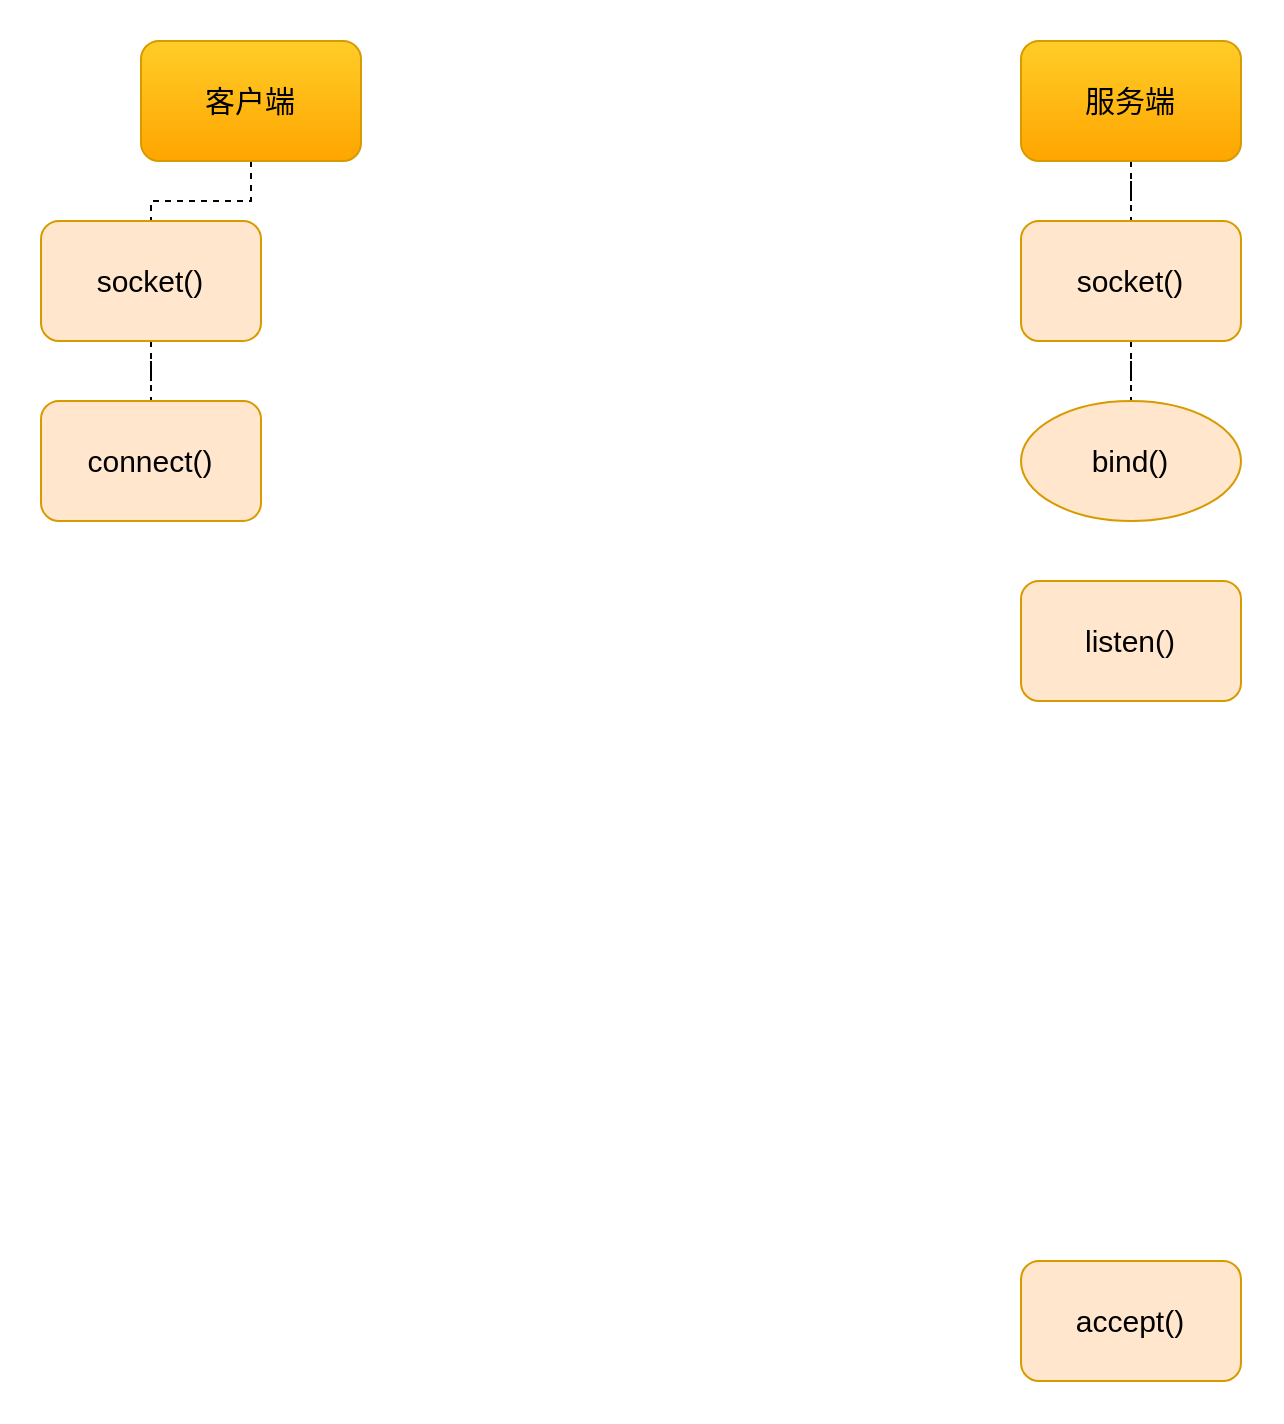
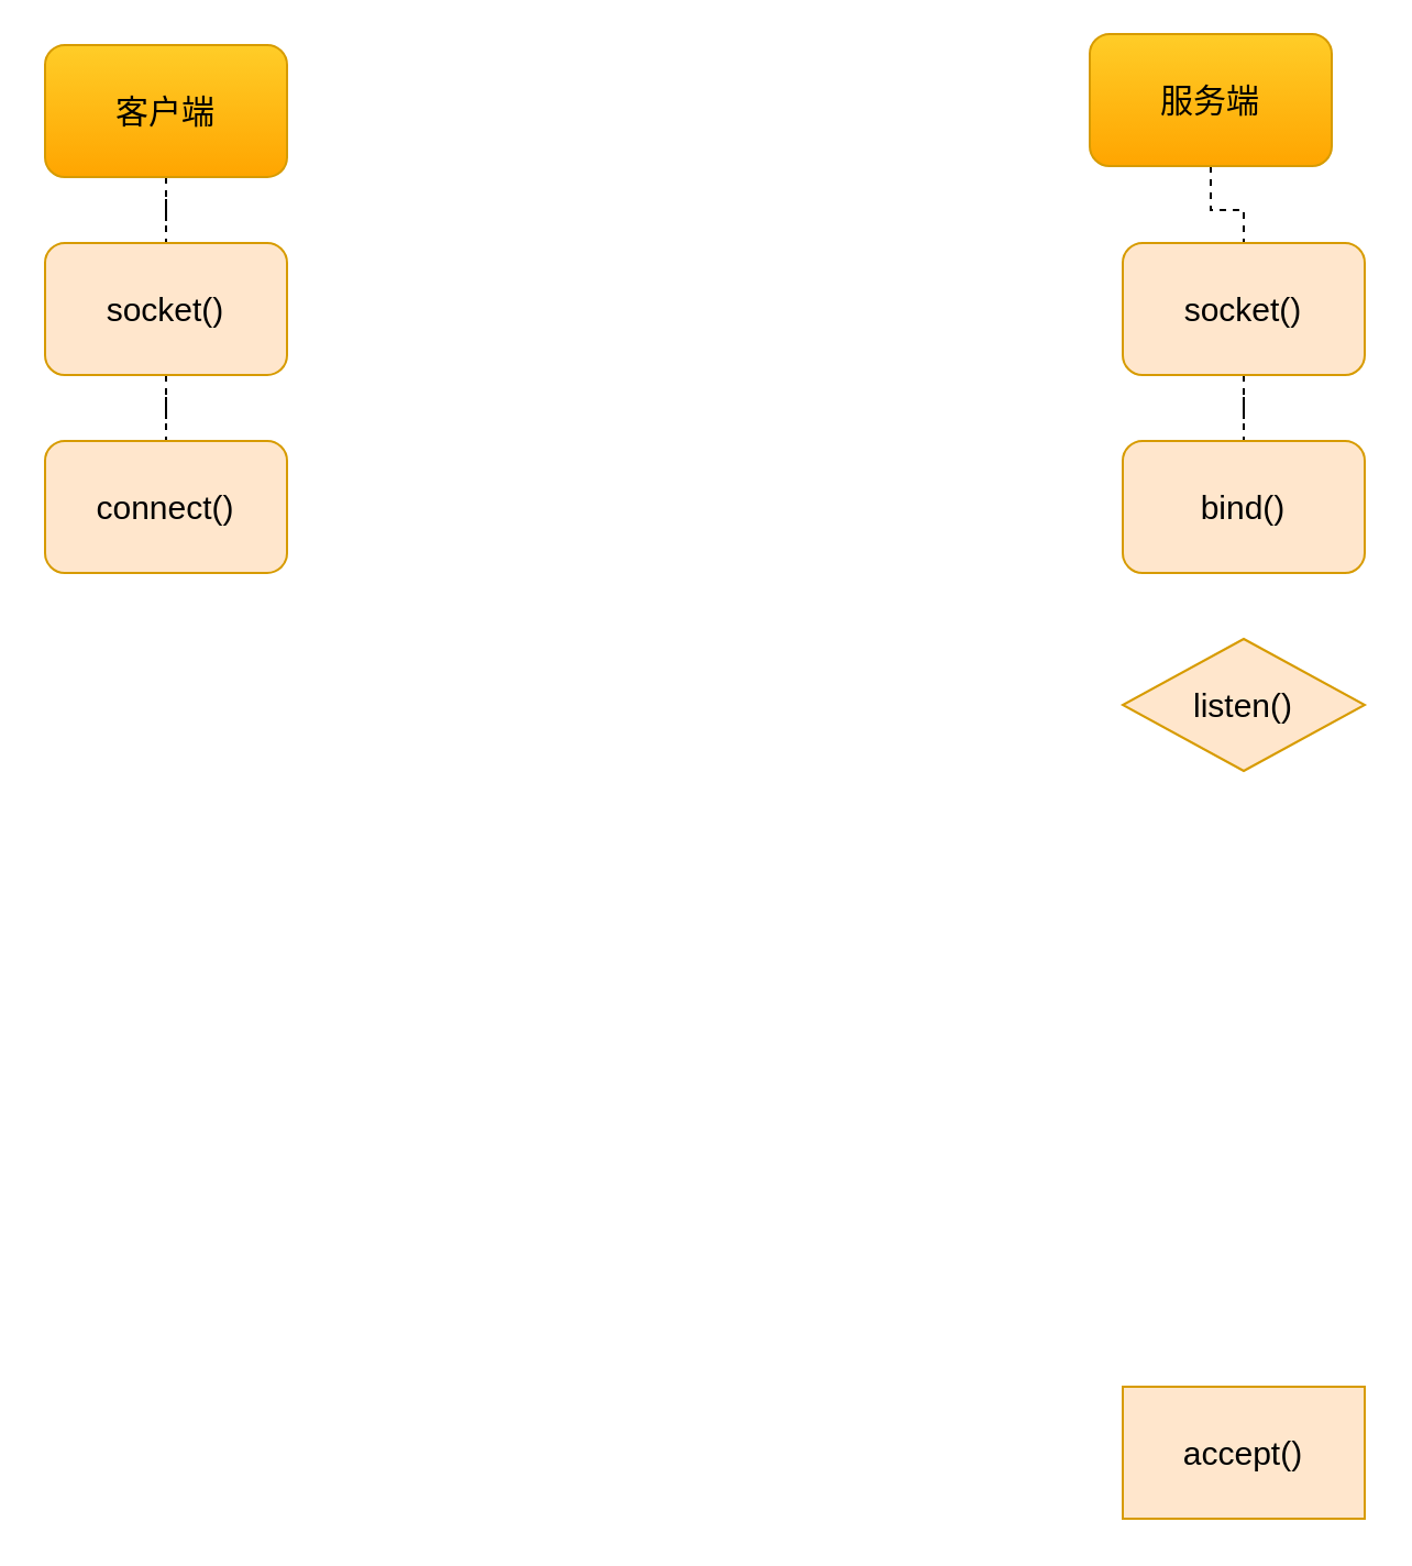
- <mxCell id="3" value="&lt;font style=&quot;font-size: 15px&quot;&gt;客户端&lt;/font&gt;" style="rounded=1;whiteSpace=wrap;html=1;shadow=0;glass=0;sketch=0;strokeColor=#d79b00;fillColor=#ffcd28;gradientColor=#ffa500;" vertex="1" parent="1"><mxGeometry x="70" y="20" width="110" height="60" as="geometry" /></mxCell>
+ <mxCell id="3" value="&lt;font style=&quot;font-size: 15px&quot;&gt;客户端&lt;/font&gt;" style="rounded=1;whiteSpace=wrap;html=1;shadow=0;glass=0;sketch=0;strokeColor=#d79b00;fillColor=#ffcd28;gradientColor=#ffa500;" vertex="1" parent="1"><mxGeometry x="20" y="20" width="110" height="60" as="geometry" /></mxCell>
- <mxCell id="5" value="&lt;font style=&quot;font-size: 15px&quot;&gt;服务端&lt;/font&gt;" style="rounded=1;whiteSpace=wrap;html=1;shadow=0;glass=0;sketch=0;strokeColor=#d79b00;fillColor=#ffcd28;gradientColor=#ffa500;" vertex="1" parent="1"><mxGeometry x="510" y="20" width="110" height="60" as="geometry" /></mxCell>
+ <mxCell id="5" value="&lt;font style=&quot;font-size: 15px&quot;&gt;服务端&lt;/font&gt;" style="rounded=1;whiteSpace=wrap;html=1;shadow=0;glass=0;sketch=0;strokeColor=#d79b00;fillColor=#ffcd28;gradientColor=#ffa500;" vertex="1" parent="1"><mxGeometry x="495" y="15" width="110" height="60" as="geometry" /></mxCell>
- <mxCell id="8" value="&lt;span style=&quot;font-size: 15px&quot;&gt;bind()&lt;/span&gt;" style="ellipse;whiteSpace=wrap;html=1;shadow=0;glass=0;sketch=0;strokeColor=#d79b00;fillColor=#ffe6cc;" vertex="1" parent="1"><mxGeometry x="510" y="200" width="110" height="60" as="geometry" /></mxCell>
+ <mxCell id="8" value="&lt;span style=&quot;font-size: 15px&quot;&gt;bind()&lt;/span&gt;" style="rounded=1;whiteSpace=wrap;html=1;shadow=0;glass=0;sketch=0;strokeColor=#d79b00;fillColor=#ffe6cc;" vertex="1" parent="1"><mxGeometry x="510" y="200" width="110" height="60" as="geometry" /></mxCell>
- <mxCell id="9" value="&lt;span style=&quot;font-size: 15px&quot;&gt;listen()&lt;/span&gt;" style="rounded=1;whiteSpace=wrap;html=1;shadow=0;glass=0;sketch=0;strokeColor=#d79b00;fillColor=#ffe6cc;" vertex="1" parent="1"><mxGeometry x="510" y="290" width="110" height="60" as="geometry" /></mxCell>
+ <mxCell id="9" value="&lt;span style=&quot;font-size: 15px&quot;&gt;listen()&lt;/span&gt;" style="rhombus;whiteSpace=wrap;html=1;shadow=0;glass=0;sketch=0;strokeColor=#d79b00;fillColor=#ffe6cc;" vertex="1" parent="1"><mxGeometry x="510" y="290" width="110" height="60" as="geometry" /></mxCell>
- <mxCell id="13" value="&lt;span style=&quot;font-size: 15px&quot;&gt;accept()&lt;/span&gt;" style="rounded=1;whiteSpace=wrap;html=1;shadow=0;glass=0;sketch=0;strokeColor=#d79b00;fillColor=#ffe6cc;" vertex="1" parent="1"><mxGeometry x="510" y="630" width="110" height="60" as="geometry" /></mxCell>
+ <mxCell id="13" value="&lt;span style=&quot;font-size: 15px&quot;&gt;accept()&lt;/span&gt;" style="whiteSpace=wrap;html=1;shadow=0;glass=0;sketch=0;strokeColor=#d79b00;fillColor=#ffe6cc;rounded=0;" vertex="1" parent="1"><mxGeometry x="510" y="630" width="110" height="60" as="geometry" /></mxCell>
